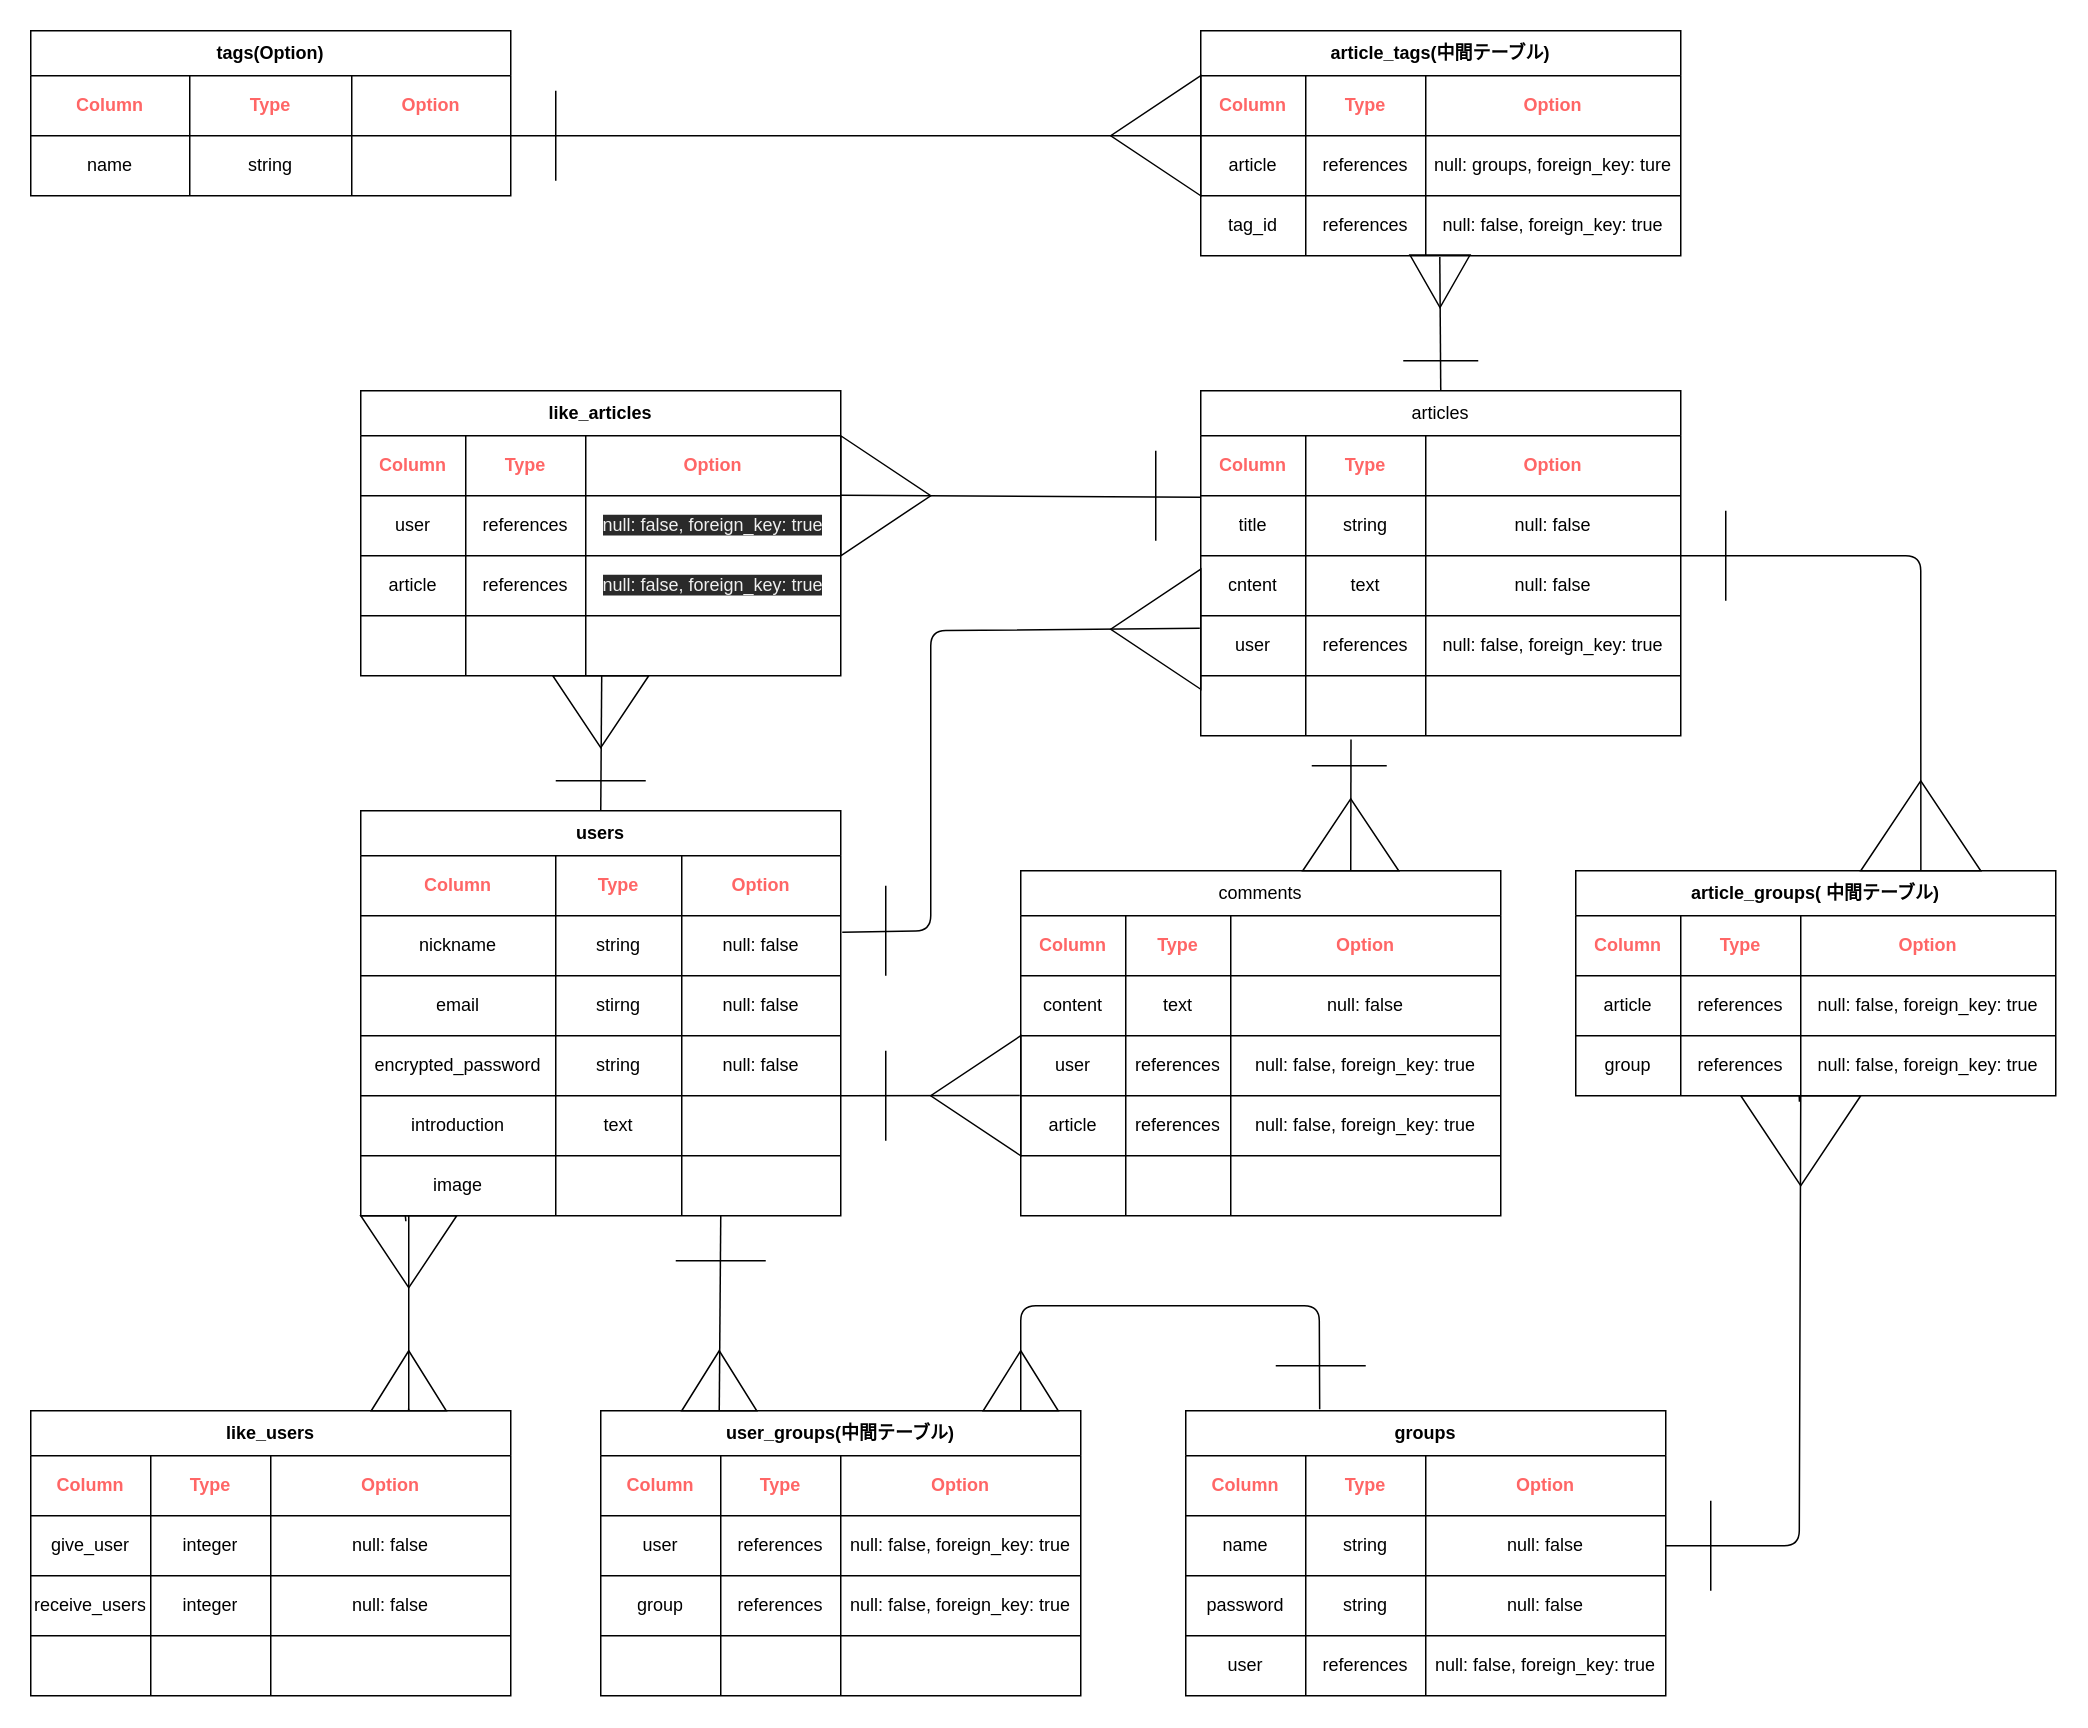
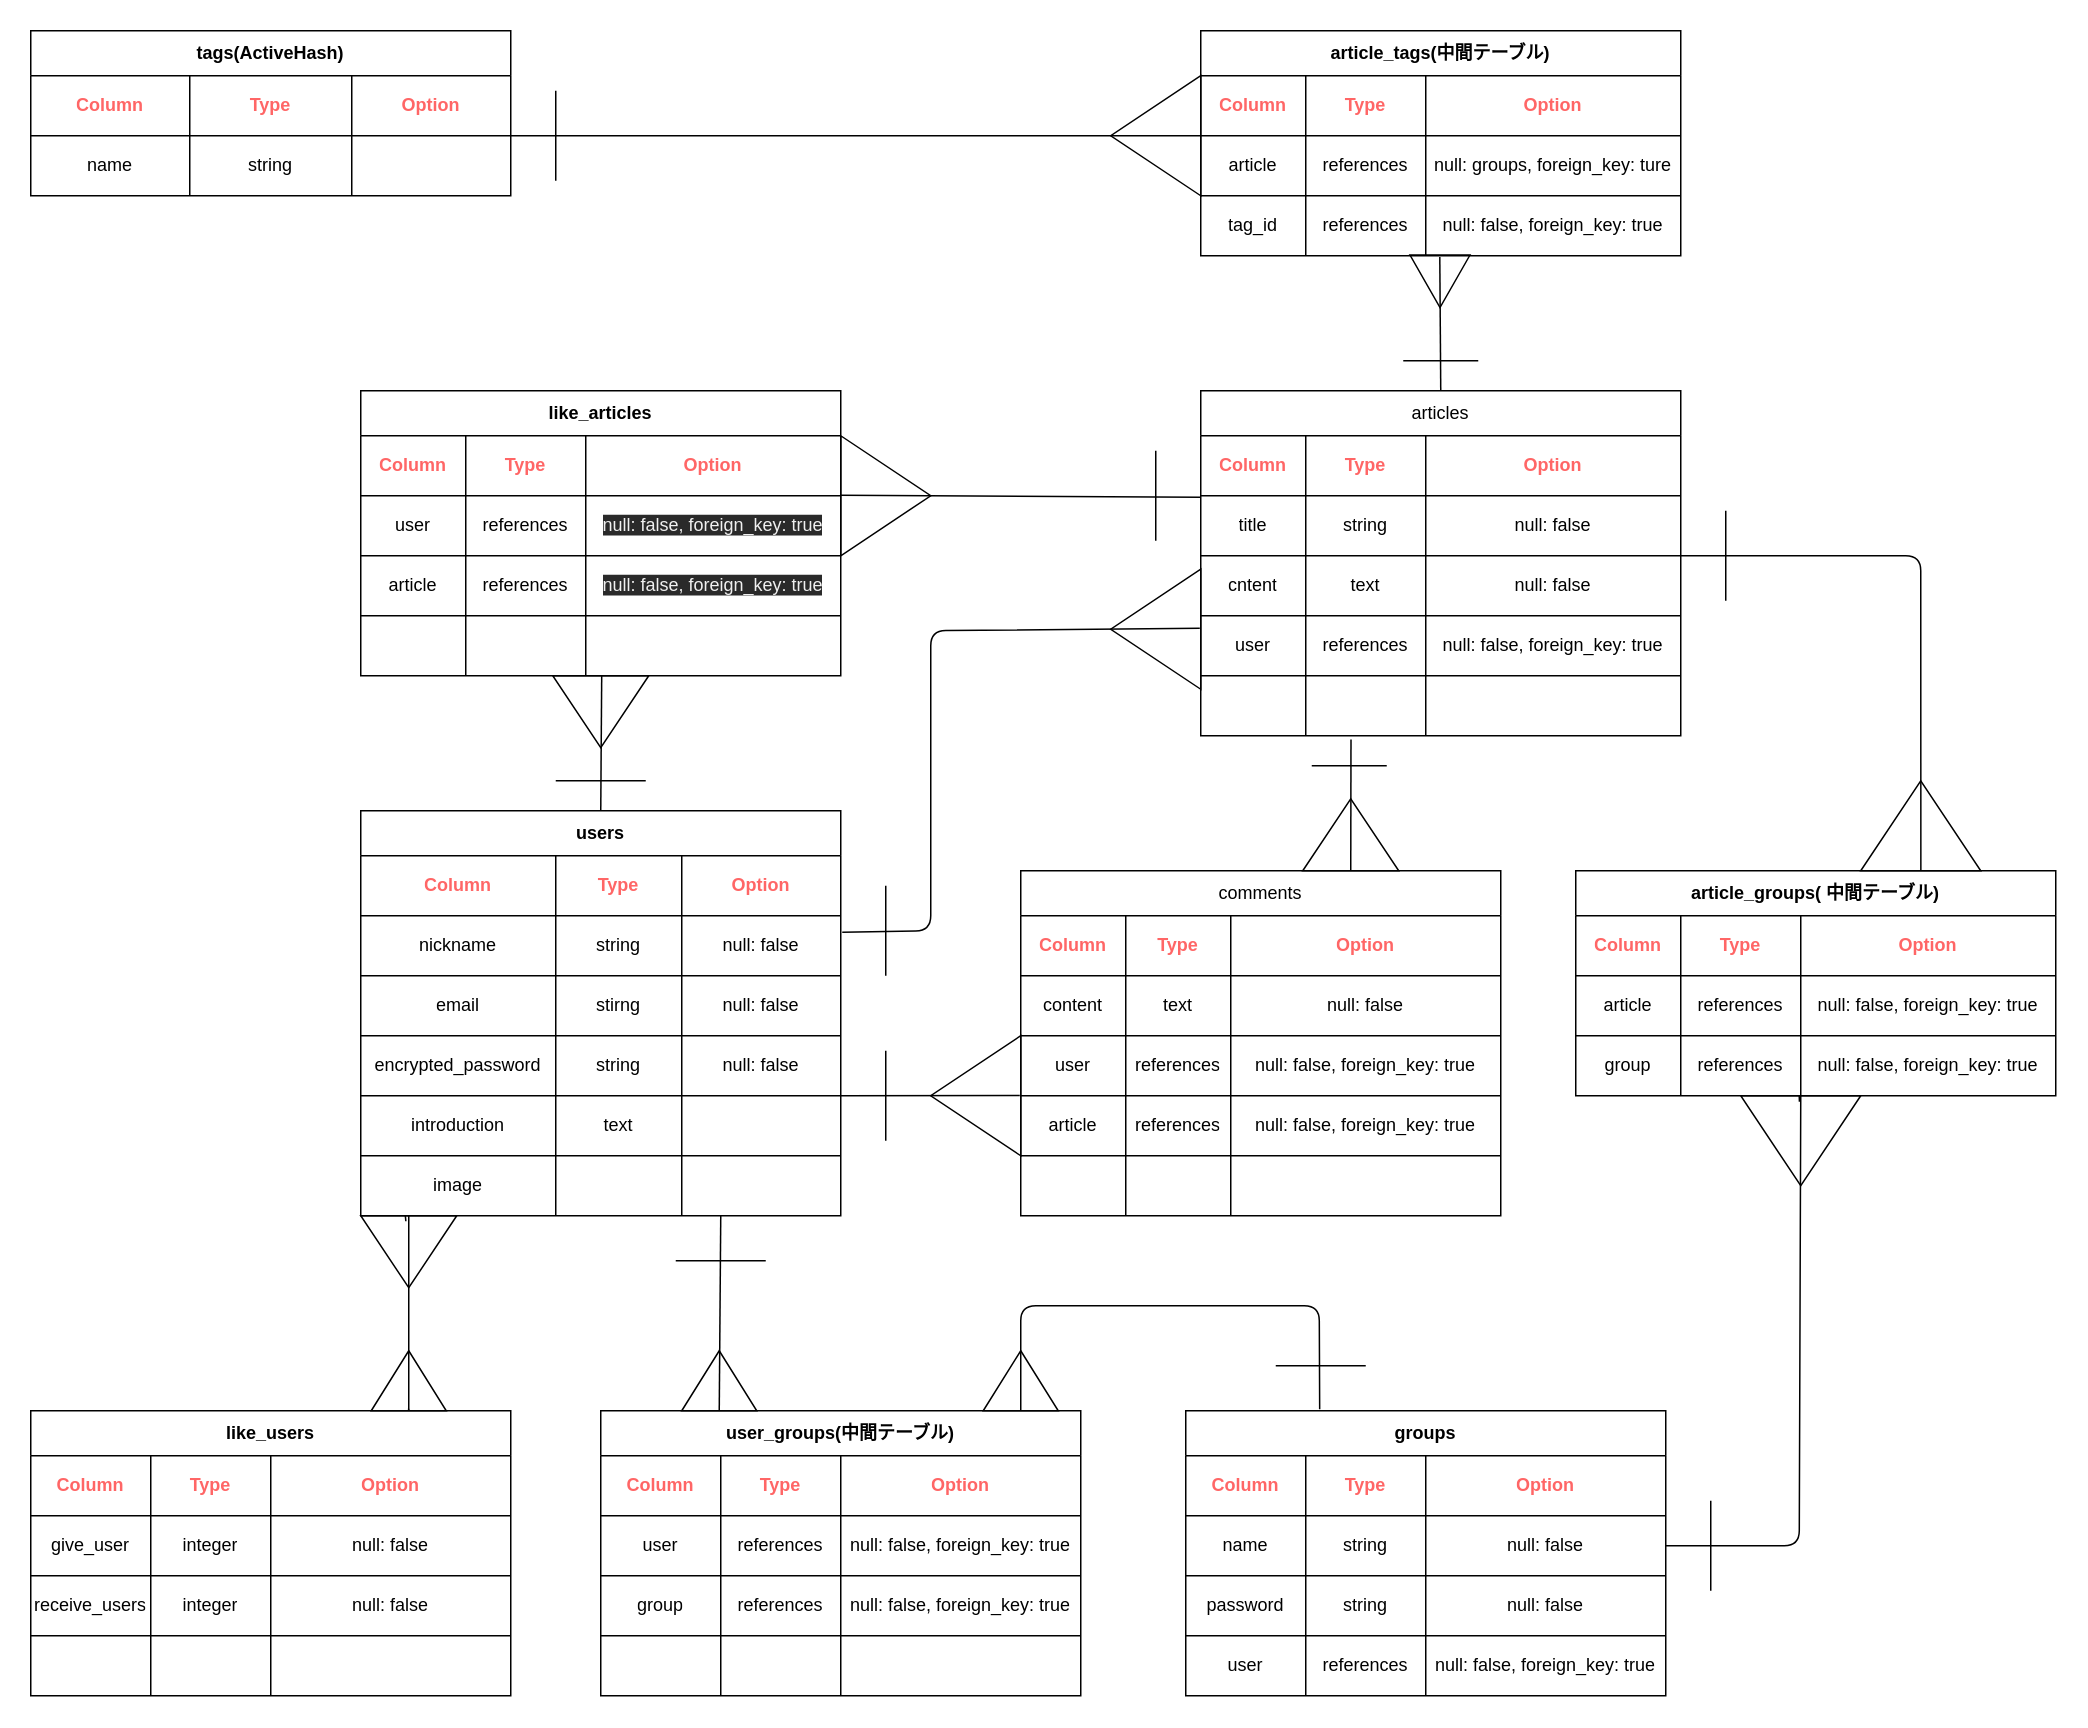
- <mxCell id="71" value="tags(Option)" style="shape=table;html=1;whiteSpace=wrap;startSize=30;container=1;collapsible=0;childLayout=tableLayout;fontStyle=1;align=center;fillColor=none;" parent="1" vertex="1"><mxGeometry x="20" y="20" width="320" height="110.0" as="geometry" /></mxCell>
+ <mxCell id="71" value="tags(ActiveHash)" style="shape=table;html=1;whiteSpace=wrap;startSize=30;container=1;collapsible=0;childLayout=tableLayout;fontStyle=1;align=center;fillColor=none;" parent="1" vertex="1"><mxGeometry x="20" y="20" width="320" height="110.0" as="geometry" /></mxCell>
